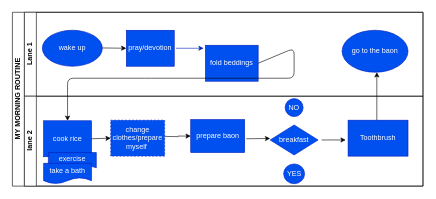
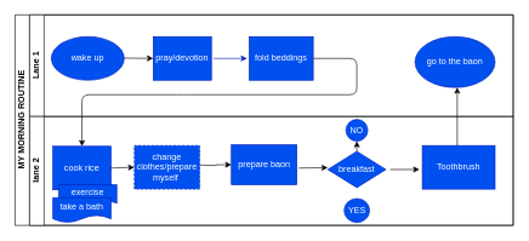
- <mxCell id="8" value="fold beddings" style="rounded=0;whiteSpace=wrap;html=1;fillColor=#0050ef;fontColor=#ffffff;strokeColor=#001DBC;" vertex="1" parent="3"><mxGeometry x="302" y="55" width="88" height="60" as="geometry" /></mxCell>
+ <mxCell id="8" value="fold beddings" style="rounded=0;whiteSpace=wrap;html=1;fillColor=#0050ef;fontColor=#ffffff;strokeColor=#001DBC;" vertex="1" parent="3"><mxGeometry x="302" y="30" width="88" height="60" as="geometry" /></mxCell>
+ <mxCell id="22" value="" style="endArrow=classic;html=1;exitX=0.5;exitY=0;exitDx=0;exitDy=0;" edge="1" parent="11" source="17" target="21"><mxGeometry width="50" height="50" relative="1" as="geometry"><mxPoint x="330" y="70" as="sourcePoint" /><mxPoint x="310" y="30" as="targetPoint" /></mxGeometry></mxCell>
